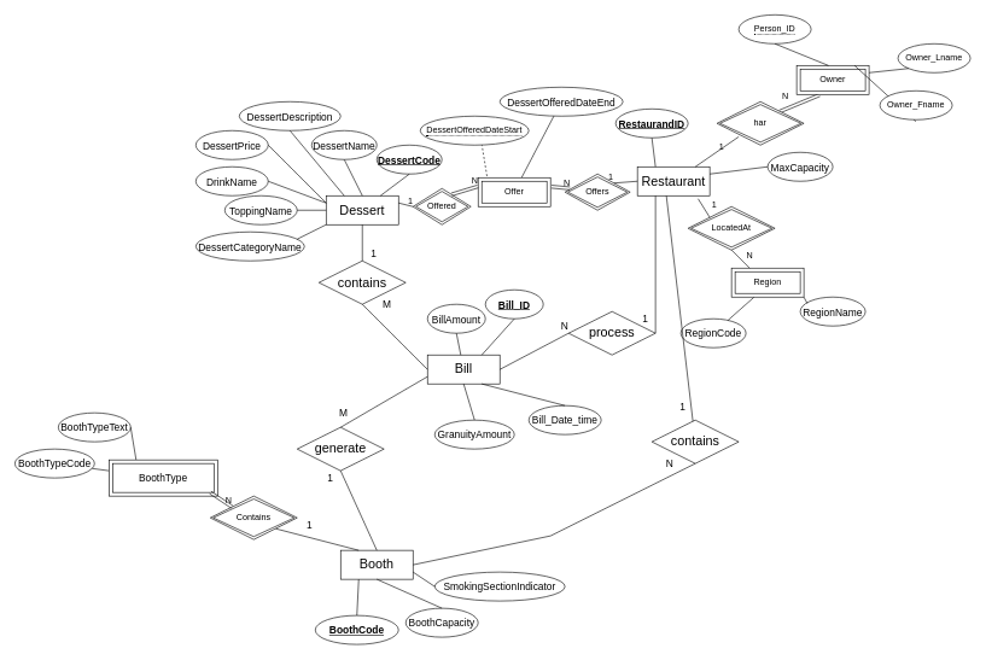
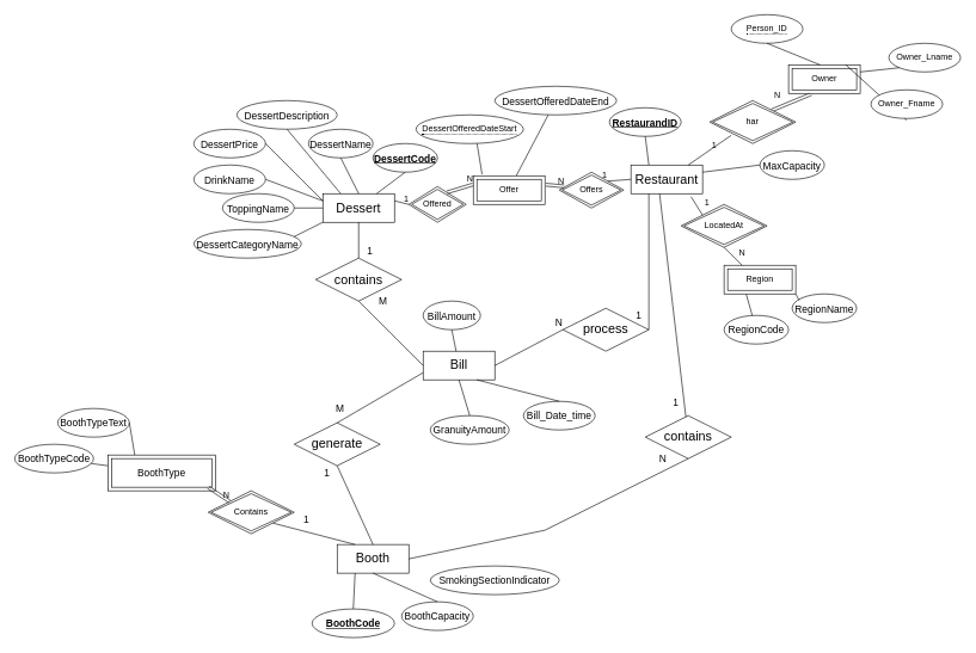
- <mxCell id="27" value="" style="endArrow=none;html=1;rounded=0;fontSize=18;entryX=0.568;entryY=0.997;entryDx=0;entryDy=0;exitX=0.122;exitY=-0.053;exitDx=0;exitDy=0;exitPerimeter=0;entryPerimeter=0;dashed=1;" parent="1" source="76" target="79" edge="1"><mxGeometry relative="1" as="geometry"><mxPoint x="660" y="190" as="sourcePoint" /><mxPoint x="589" y="120" as="targetPoint" /></mxGeometry></mxCell>
+ <mxCell id="27" value="" style="endArrow=none;html=1;rounded=0;fontSize=18;entryX=0.568;entryY=0.997;entryDx=0;entryDy=0;exitX=0.122;exitY=-0.053;exitDx=0;exitDy=0;exitPerimeter=0;entryPerimeter=0;" parent="1" source="76" target="79" edge="1"><mxGeometry relative="1" as="geometry"><mxPoint x="660" y="190" as="sourcePoint" /><mxPoint x="589" y="120" as="targetPoint" /></mxGeometry></mxCell>
- <mxCell id="11" value="&lt;font style=&quot;font-size: 14px&quot;&gt;&lt;u&gt;&lt;b&gt;Bill_ID&lt;/b&gt;&lt;/u&gt;&lt;/font&gt;" style="ellipse;whiteSpace=wrap;html=1;align=center;fontSize=18;" parent="1" vertex="1"><mxGeometry x="670" y="400" width="80" height="40" as="geometry" /></mxCell>
- <mxCell id="32" value="&lt;font style=&quot;font-size: 14px&quot;&gt;RegionCode&lt;/font&gt;" style="ellipse;whiteSpace=wrap;html=1;align=center;fontSize=18;" parent="1" vertex="1"><mxGeometry x="940" y="440" width="90" height="40" as="geometry" /></mxCell>
+ <mxCell id="32" value="&lt;font style=&quot;font-size: 14px&quot;&gt;RegionCode&lt;/font&gt;" style="ellipse;whiteSpace=wrap;html=1;align=center;fontSize=18;" parent="1" vertex="1"><mxGeometry x="1010" y="440" width="90" height="40" as="geometry" /></mxCell>
- <mxCell id="44" value="" style="endArrow=none;html=1;rounded=0;fontSize=14;entryX=0.5;entryY=1;entryDx=0;entryDy=0;exitX=0.75;exitY=0;exitDx=0;exitDy=0;" parent="1" source="2" target="11" edge="1"><mxGeometry relative="1" as="geometry"><mxPoint x="590" y="630" as="sourcePoint" /><mxPoint x="750" y="630" as="targetPoint" /></mxGeometry></mxCell>
- <mxCell id="58" value="" style="endArrow=none;html=1;rounded=0;fontSize=14;entryX=0;entryY=0.5;entryDx=0;entryDy=0;exitX=1;exitY=0.75;exitDx=0;exitDy=0;" parent="1" source="3" target="57" edge="1"><mxGeometry relative="1" as="geometry"><mxPoint x="720" y="630" as="sourcePoint" /><mxPoint x="880" y="630" as="targetPoint" /></mxGeometry></mxCell>
